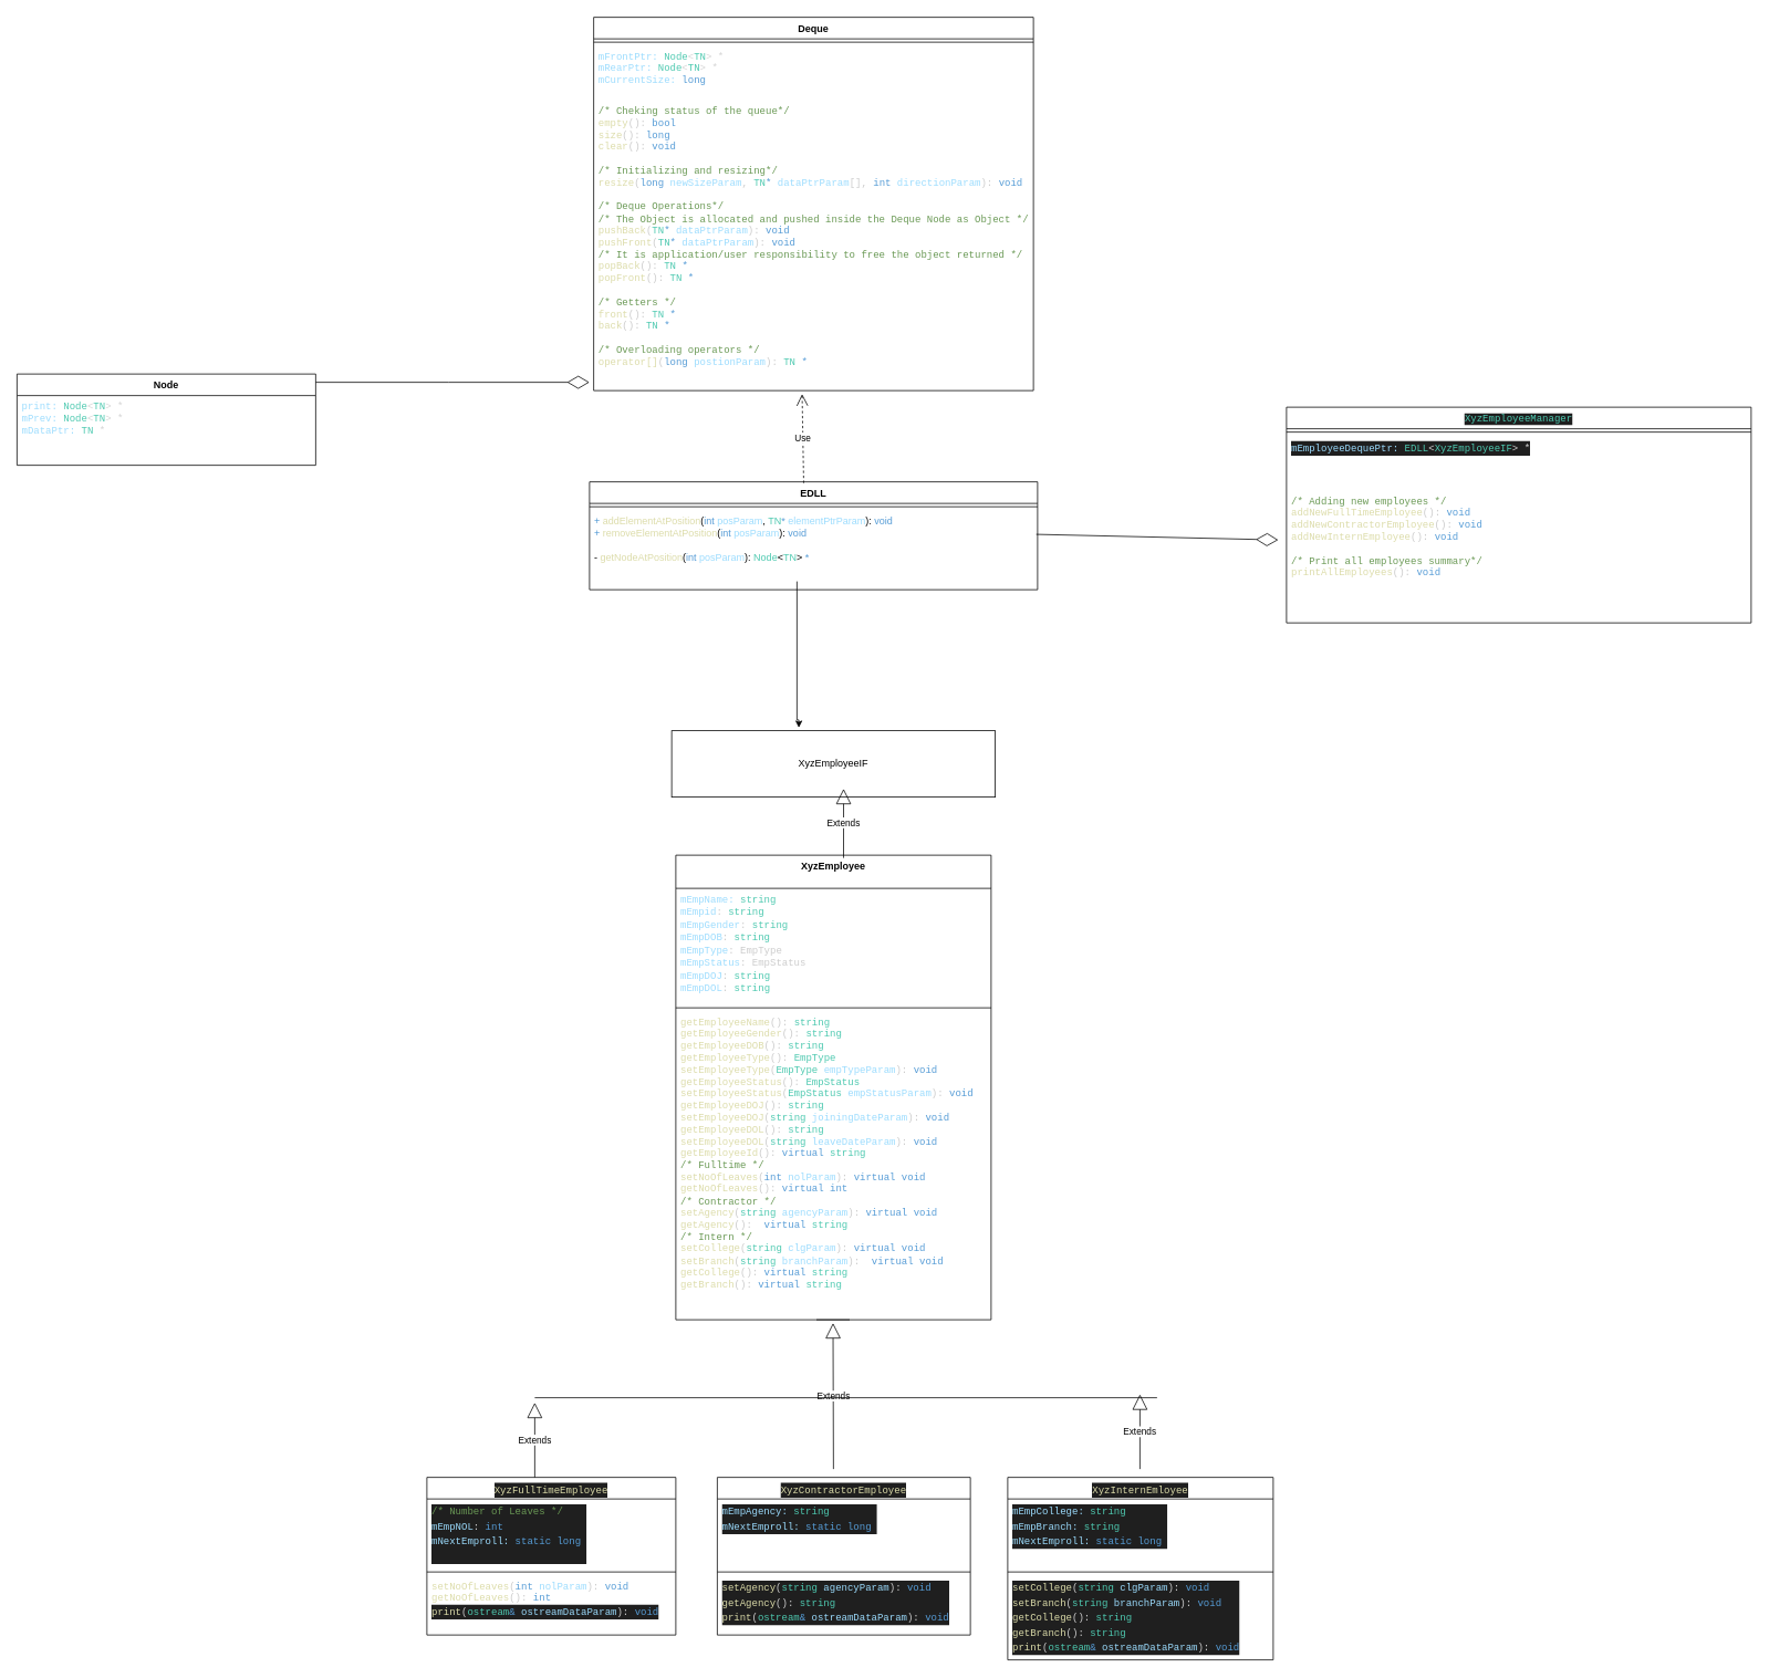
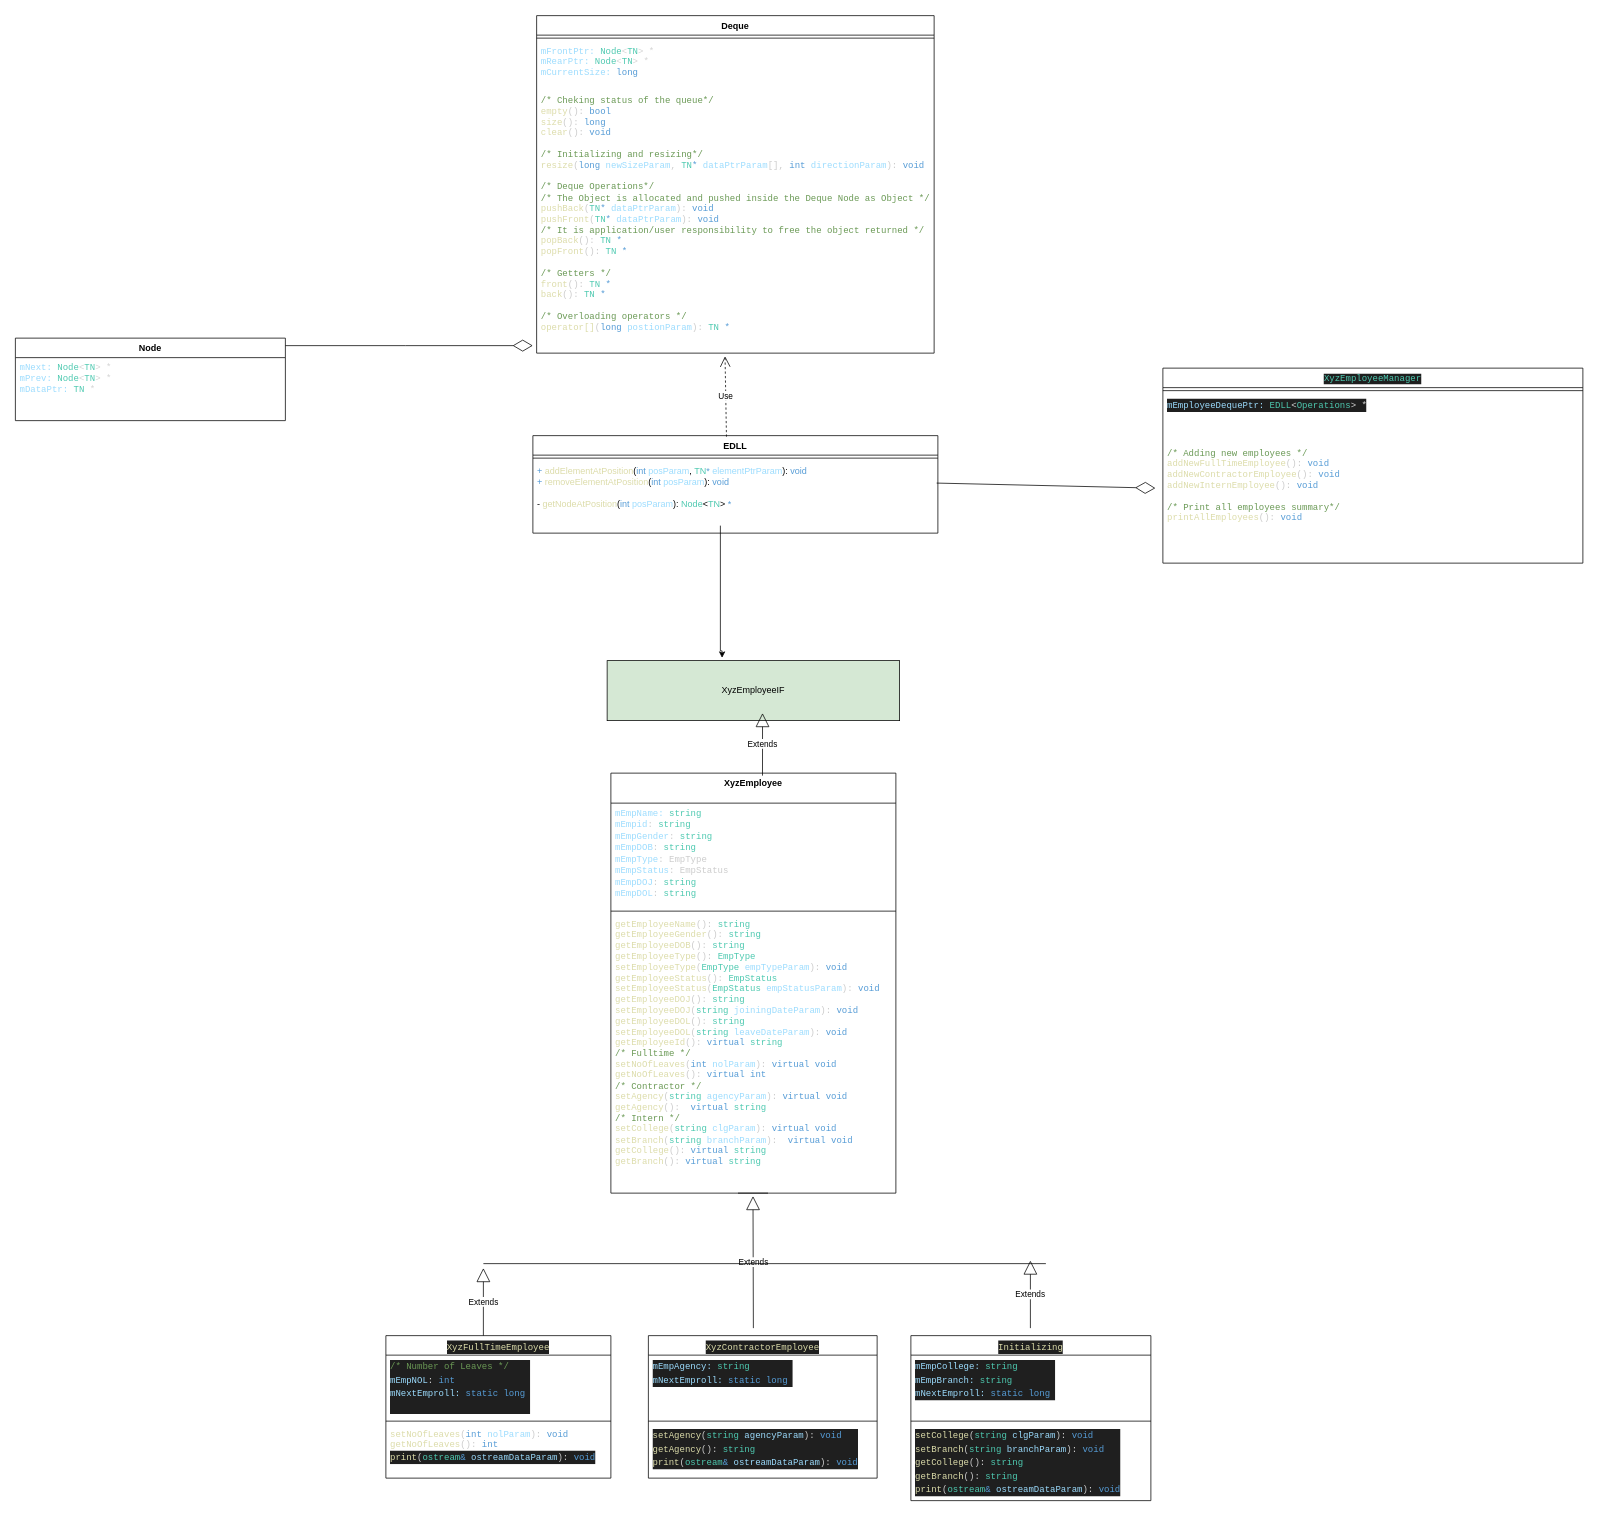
- <mxCell id="30" value="&lt;meta charset=&quot;utf-8&quot;&gt;&lt;div style=&quot;forced-color-adjust: none; border-color: rgb(0, 0, 0); color: rgb(204, 204, 204); font-family: Menlo, Monaco, &amp;quot;Courier New&amp;quot;, monospace; font-size: 12px; font-style: normal; font-variant-ligatures: normal; font-variant-caps: normal; font-weight: 400; letter-spacing: normal; orphans: 2; text-align: left; text-indent: 0px; text-transform: none; widows: 2; word-spacing: 0px; -webkit-text-stroke-width: 0px; white-space: pre; text-decoration-thickness: initial; text-decoration-style: initial; text-decoration-color: initial;&quot;&gt;&lt;span style=&quot;forced-color-adjust: none; border-color: rgb(0, 0, 0); color: rgb(156, 220, 254);&quot;&gt;print: &lt;/span&gt;&lt;span style=&quot;forced-color-adjust: none; border-color: rgb(0, 0, 0); color: rgb(78, 201, 176);&quot;&gt;Node&lt;/span&gt;&lt;span style=&quot;forced-color-adjust: none; border-color: rgb(0, 0, 0); color: rgb(212, 212, 212);&quot;&gt;&amp;lt;&lt;/span&gt;&lt;span style=&quot;forced-color-adjust: none; border-color: rgb(0, 0, 0); color: rgb(78, 201, 176);&quot;&gt;TN&lt;/span&gt;&lt;span style=&quot;forced-color-adjust: none; border-color: rgb(0, 0, 0); color: rgb(212, 212, 212);&quot;&gt;&amp;gt; *&lt;/span&gt;&lt;/div&gt;&lt;div style=&quot;forced-color-adjust: none; border-color: rgb(0, 0, 0); color: rgb(204, 204, 204); font-family: Menlo, Monaco, &amp;quot;Courier New&amp;quot;, monospace; font-size: 12px; font-style: normal; font-variant-ligatures: normal; font-variant-caps: normal; font-weight: 400; letter-spacing: normal; orphans: 2; text-align: left; text-indent: 0px; text-transform: none; widows: 2; word-spacing: 0px; -webkit-text-stroke-width: 0px; white-space: pre; text-decoration-thickness: initial; text-decoration-style: initial; text-decoration-color: initial;&quot;&gt;&lt;span style=&quot;forced-color-adjust: none; border-color: rgb(0, 0, 0); color: rgb(156, 220, 254);&quot;&gt;mPrev: &lt;/span&gt;&lt;span style=&quot;forced-color-adjust: none; border-color: rgb(0, 0, 0); color: rgb(78, 201, 176);&quot;&gt;Node&lt;/span&gt;&lt;span style=&quot;forced-color-adjust: none; border-color: rgb(0, 0, 0); color: rgb(212, 212, 212);&quot;&gt;&amp;lt;&lt;/span&gt;&lt;span style=&quot;forced-color-adjust: none; border-color: rgb(0, 0, 0); color: rgb(78, 201, 176);&quot;&gt;TN&lt;/span&gt;&lt;span style=&quot;forced-color-adjust: none; border-color: rgb(0, 0, 0); color: rgb(212, 212, 212);&quot;&gt;&amp;gt; *&lt;/span&gt;&lt;/div&gt;&lt;div style=&quot;forced-color-adjust: none; border-color: rgb(0, 0, 0); color: rgb(204, 204, 204); font-family: Menlo, Monaco, &amp;quot;Courier New&amp;quot;, monospace; font-size: 12px; font-style: normal; font-variant-ligatures: normal; font-variant-caps: normal; font-weight: 400; letter-spacing: normal; orphans: 2; text-align: left; text-indent: 0px; text-transform: none; widows: 2; word-spacing: 0px; -webkit-text-stroke-width: 0px; white-space: pre; text-decoration-thickness: initial; text-decoration-style: initial; text-decoration-color: initial;&quot;&gt;&lt;span style=&quot;forced-color-adjust: none; border-color: rgb(0, 0, 0); color: rgb(156, 220, 254);&quot;&gt;mDataPtr: &lt;/span&gt;&lt;span style=&quot;forced-color-adjust: none; border-color: rgb(0, 0, 0); color: rgb(78, 201, 176);&quot;&gt;TN &lt;/span&gt;&lt;span style=&quot;forced-color-adjust: none; border-color: rgb(0, 0, 0); color: rgb(212, 212, 212);&quot;&gt;*&lt;/span&gt; &lt;/div&gt;" style="text;strokeColor=none;fillColor=none;align=left;verticalAlign=top;spacingLeft=4;spacingRight=4;overflow=hidden;rotatable=0;points=[[0,0.5],[1,0.5]];portConstraint=eastwest;whiteSpace=wrap;html=1;" vertex="1" parent="29"><mxGeometry y="26" width="360" height="84" as="geometry" /></mxCell>
+ <mxCell id="30" value="&lt;meta charset=&quot;utf-8&quot;&gt;&lt;div style=&quot;forced-color-adjust: none; border-color: rgb(0, 0, 0); color: rgb(204, 204, 204); font-family: Menlo, Monaco, &amp;quot;Courier New&amp;quot;, monospace; font-size: 12px; font-style: normal; font-variant-ligatures: normal; font-variant-caps: normal; font-weight: 400; letter-spacing: normal; orphans: 2; text-align: left; text-indent: 0px; text-transform: none; widows: 2; word-spacing: 0px; -webkit-text-stroke-width: 0px; white-space: pre; text-decoration-thickness: initial; text-decoration-style: initial; text-decoration-color: initial;&quot;&gt;&lt;span style=&quot;forced-color-adjust: none; border-color: rgb(0, 0, 0); color: rgb(156, 220, 254);&quot;&gt;mNext: &lt;/span&gt;&lt;span style=&quot;forced-color-adjust: none; border-color: rgb(0, 0, 0); color: rgb(78, 201, 176);&quot;&gt;Node&lt;/span&gt;&lt;span style=&quot;forced-color-adjust: none; border-color: rgb(0, 0, 0); color: rgb(212, 212, 212);&quot;&gt;&amp;lt;&lt;/span&gt;&lt;span style=&quot;forced-color-adjust: none; border-color: rgb(0, 0, 0); color: rgb(78, 201, 176);&quot;&gt;TN&lt;/span&gt;&lt;span style=&quot;forced-color-adjust: none; border-color: rgb(0, 0, 0); color: rgb(212, 212, 212);&quot;&gt;&amp;gt; *&lt;/span&gt;&lt;/div&gt;&lt;div style=&quot;forced-color-adjust: none; border-color: rgb(0, 0, 0); color: rgb(204, 204, 204); font-family: Menlo, Monaco, &amp;quot;Courier New&amp;quot;, monospace; font-size: 12px; font-style: normal; font-variant-ligatures: normal; font-variant-caps: normal; font-weight: 400; letter-spacing: normal; orphans: 2; text-align: left; text-indent: 0px; text-transform: none; widows: 2; word-spacing: 0px; -webkit-text-stroke-width: 0px; white-space: pre; text-decoration-thickness: initial; text-decoration-style: initial; text-decoration-color: initial;&quot;&gt;&lt;span style=&quot;forced-color-adjust: none; border-color: rgb(0, 0, 0); color: rgb(156, 220, 254);&quot;&gt;mPrev: &lt;/span&gt;&lt;span style=&quot;forced-color-adjust: none; border-color: rgb(0, 0, 0); color: rgb(78, 201, 176);&quot;&gt;Node&lt;/span&gt;&lt;span style=&quot;forced-color-adjust: none; border-color: rgb(0, 0, 0); color: rgb(212, 212, 212);&quot;&gt;&amp;lt;&lt;/span&gt;&lt;span style=&quot;forced-color-adjust: none; border-color: rgb(0, 0, 0); color: rgb(78, 201, 176);&quot;&gt;TN&lt;/span&gt;&lt;span style=&quot;forced-color-adjust: none; border-color: rgb(0, 0, 0); color: rgb(212, 212, 212);&quot;&gt;&amp;gt; *&lt;/span&gt;&lt;/div&gt;&lt;div style=&quot;forced-color-adjust: none; border-color: rgb(0, 0, 0); color: rgb(204, 204, 204); font-family: Menlo, Monaco, &amp;quot;Courier New&amp;quot;, monospace; font-size: 12px; font-style: normal; font-variant-ligatures: normal; font-variant-caps: normal; font-weight: 400; letter-spacing: normal; orphans: 2; text-align: left; text-indent: 0px; text-transform: none; widows: 2; word-spacing: 0px; -webkit-text-stroke-width: 0px; white-space: pre; text-decoration-thickness: initial; text-decoration-style: initial; text-decoration-color: initial;&quot;&gt;&lt;span style=&quot;forced-color-adjust: none; border-color: rgb(0, 0, 0); color: rgb(156, 220, 254);&quot;&gt;mDataPtr: &lt;/span&gt;&lt;span style=&quot;forced-color-adjust: none; border-color: rgb(0, 0, 0); color: rgb(78, 201, 176);&quot;&gt;TN &lt;/span&gt;&lt;span style=&quot;forced-color-adjust: none; border-color: rgb(0, 0, 0); color: rgb(212, 212, 212);&quot;&gt;*&lt;/span&gt; &lt;/div&gt;" style="text;strokeColor=none;fillColor=none;align=left;verticalAlign=top;spacingLeft=4;spacingRight=4;overflow=hidden;rotatable=0;points=[[0,0.5],[1,0.5]];portConstraint=eastwest;whiteSpace=wrap;html=1;" vertex="1" parent="29"><mxGeometry y="26" width="360" height="84" as="geometry" /></mxCell>
- <mxCell id="37" value="&lt;div style=&quot;forced-color-adjust: none; border-color: rgb(0, 0, 0); color: rgb(204, 204, 204); font-family: Menlo, Monaco, &amp;quot;Courier New&amp;quot;, monospace; font-size: 12px; font-style: normal; font-variant-ligatures: normal; font-variant-caps: normal; font-weight: 400; letter-spacing: normal; orphans: 2; text-align: left; text-indent: 0px; text-transform: none; widows: 2; word-spacing: 0px; -webkit-text-stroke-width: 0px; white-space: pre; text-decoration-thickness: initial; text-decoration-style: initial; text-decoration-color: initial;&quot;&gt;&lt;div style=&quot;background-color: rgb(31, 31, 31); line-height: 18px;&quot;&gt;&lt;span style=&quot;color: #9cdcfe;&quot;&gt;mEmployeeDequePtr: &lt;/span&gt;&lt;span style=&quot;background-color: initial; color: rgb(78, 201, 176);&quot;&gt;EDLL&lt;/span&gt;&lt;span style=&quot;background-color: initial; color: rgb(212, 212, 212);&quot;&gt;&amp;lt;&lt;/span&gt;&lt;span style=&quot;background-color: initial; color: rgb(78, 201, 176);&quot;&gt;XyzEmployeeIF&lt;/span&gt;&lt;span style=&quot;background-color: initial; color: rgb(212, 212, 212);&quot;&gt;&amp;gt;&lt;/span&gt; &lt;span style=&quot;background-color: initial; color: rgb(212, 212, 212);&quot;&gt;*&lt;/span&gt;&lt;/div&gt;&lt;/div&gt;" style="text;strokeColor=none;fillColor=none;align=left;verticalAlign=top;spacingLeft=4;spacingRight=4;overflow=hidden;rotatable=0;points=[[0,0.5],[1,0.5]];portConstraint=eastwest;whiteSpace=wrap;html=1;" vertex="1" parent="35"><mxGeometry y="34" width="560" height="66" as="geometry" /></mxCell>
+ <mxCell id="37" value="&lt;div style=&quot;forced-color-adjust: none; border-color: rgb(0, 0, 0); color: rgb(204, 204, 204); font-family: Menlo, Monaco, &amp;quot;Courier New&amp;quot;, monospace; font-size: 12px; font-style: normal; font-variant-ligatures: normal; font-variant-caps: normal; font-weight: 400; letter-spacing: normal; orphans: 2; text-align: left; text-indent: 0px; text-transform: none; widows: 2; word-spacing: 0px; -webkit-text-stroke-width: 0px; white-space: pre; text-decoration-thickness: initial; text-decoration-style: initial; text-decoration-color: initial;&quot;&gt;&lt;div style=&quot;background-color: rgb(31, 31, 31); line-height: 18px;&quot;&gt;&lt;span style=&quot;color: #9cdcfe;&quot;&gt;mEmployeeDequePtr: &lt;/span&gt;&lt;span style=&quot;background-color: initial; color: rgb(78, 201, 176);&quot;&gt;EDLL&lt;/span&gt;&lt;span style=&quot;background-color: initial; color: rgb(212, 212, 212);&quot;&gt;&amp;lt;&lt;/span&gt;&lt;span style=&quot;background-color: initial; color: rgb(78, 201, 176);&quot;&gt;Operations&lt;/span&gt;&lt;span style=&quot;background-color: initial; color: rgb(212, 212, 212);&quot;&gt;&amp;gt;&lt;/span&gt; &lt;span style=&quot;background-color: initial; color: rgb(212, 212, 212);&quot;&gt;*&lt;/span&gt;&lt;/div&gt;&lt;/div&gt;" style="text;strokeColor=none;fillColor=none;align=left;verticalAlign=top;spacingLeft=4;spacingRight=4;overflow=hidden;rotatable=0;points=[[0,0.5],[1,0.5]];portConstraint=eastwest;whiteSpace=wrap;html=1;" vertex="1" parent="35"><mxGeometry y="34" width="560" height="66" as="geometry" /></mxCell>
- <mxCell id="21" value="XyzEmployeeIF" style="html=1;whiteSpace=wrap;" vertex="1" parent="1"><mxGeometry x="809" width="390" height="80" as="geometry" y="880" /></mxCell>
+ <mxCell id="21" value="XyzEmployeeIF" style="html=1;whiteSpace=wrap;fillColor=#d5e8d4;" vertex="1" parent="1"><mxGeometry x="809" width="390" height="80" as="geometry" y="880" /></mxCell>
- <mxCell id="17" value="&lt;div style=&quot;color: rgb(204, 204, 204); background-color: rgb(31, 31, 31); font-family: Menlo, Monaco, &amp;quot;Courier New&amp;quot;, monospace; font-weight: normal; line-height: 18px; white-space: pre;&quot;&gt;&lt;div style=&quot;line-height: 18px;&quot;&gt;&lt;div style=&quot;line-height: 18px;&quot;&gt;&lt;span style=&quot;color: #dcdcaa;&quot;&gt;XyzInternEmloyee&lt;/span&gt;&lt;/div&gt;&lt;/div&gt;&lt;/div&gt;" style="swimlane;fontStyle=1;align=center;verticalAlign=top;childLayout=stackLayout;horizontal=1;startSize=26;horizontalStack=0;resizeParent=1;resizeParentMax=0;resizeLast=0;collapsible=1;marginBottom=0;whiteSpace=wrap;html=1;" vertex="1" parent="1"><mxGeometry x="1214" y="1780" width="320" height="220" as="geometry" /></mxCell>
+ <mxCell id="17" value="&lt;div style=&quot;color: rgb(204, 204, 204); background-color: rgb(31, 31, 31); font-family: Menlo, Monaco, &amp;quot;Courier New&amp;quot;, monospace; font-weight: normal; line-height: 18px; white-space: pre;&quot;&gt;&lt;div style=&quot;line-height: 18px;&quot;&gt;&lt;div style=&quot;line-height: 18px;&quot;&gt;&lt;span style=&quot;color: #dcdcaa;&quot;&gt;Initializing&lt;/span&gt;&lt;/div&gt;&lt;/div&gt;&lt;/div&gt;" style="swimlane;fontStyle=1;align=center;verticalAlign=top;childLayout=stackLayout;horizontal=1;startSize=26;horizontalStack=0;resizeParent=1;resizeParentMax=0;resizeLast=0;collapsible=1;marginBottom=0;whiteSpace=wrap;html=1;" vertex="1" parent="1"><mxGeometry x="1214" y="1780" width="320" height="220" as="geometry" /></mxCell>
